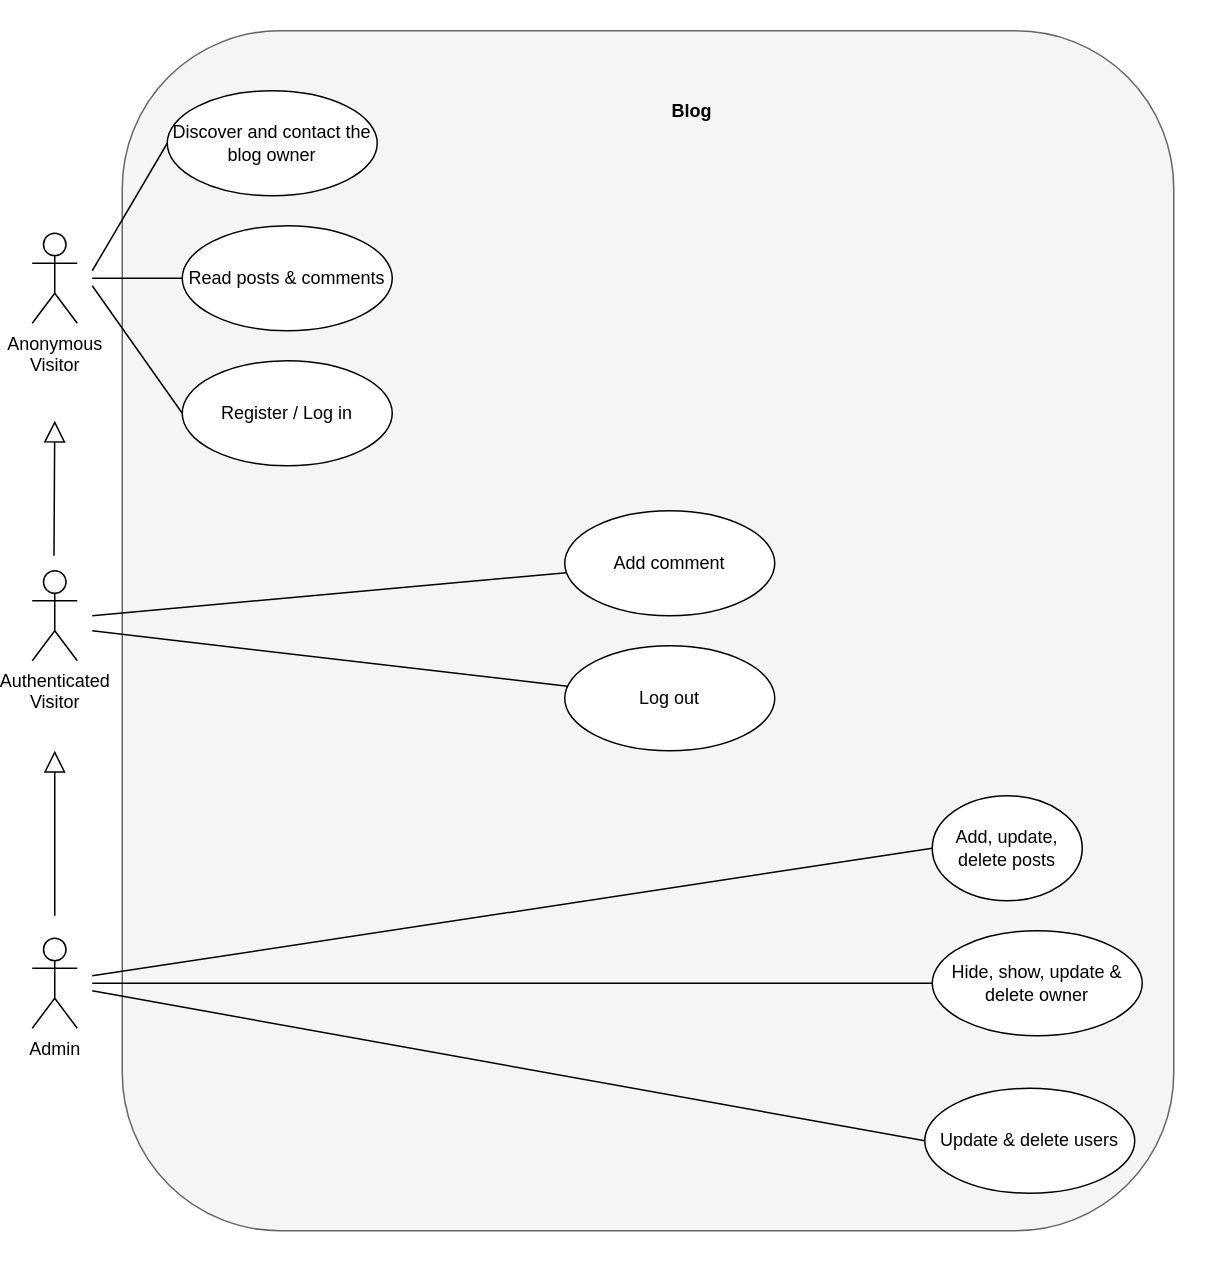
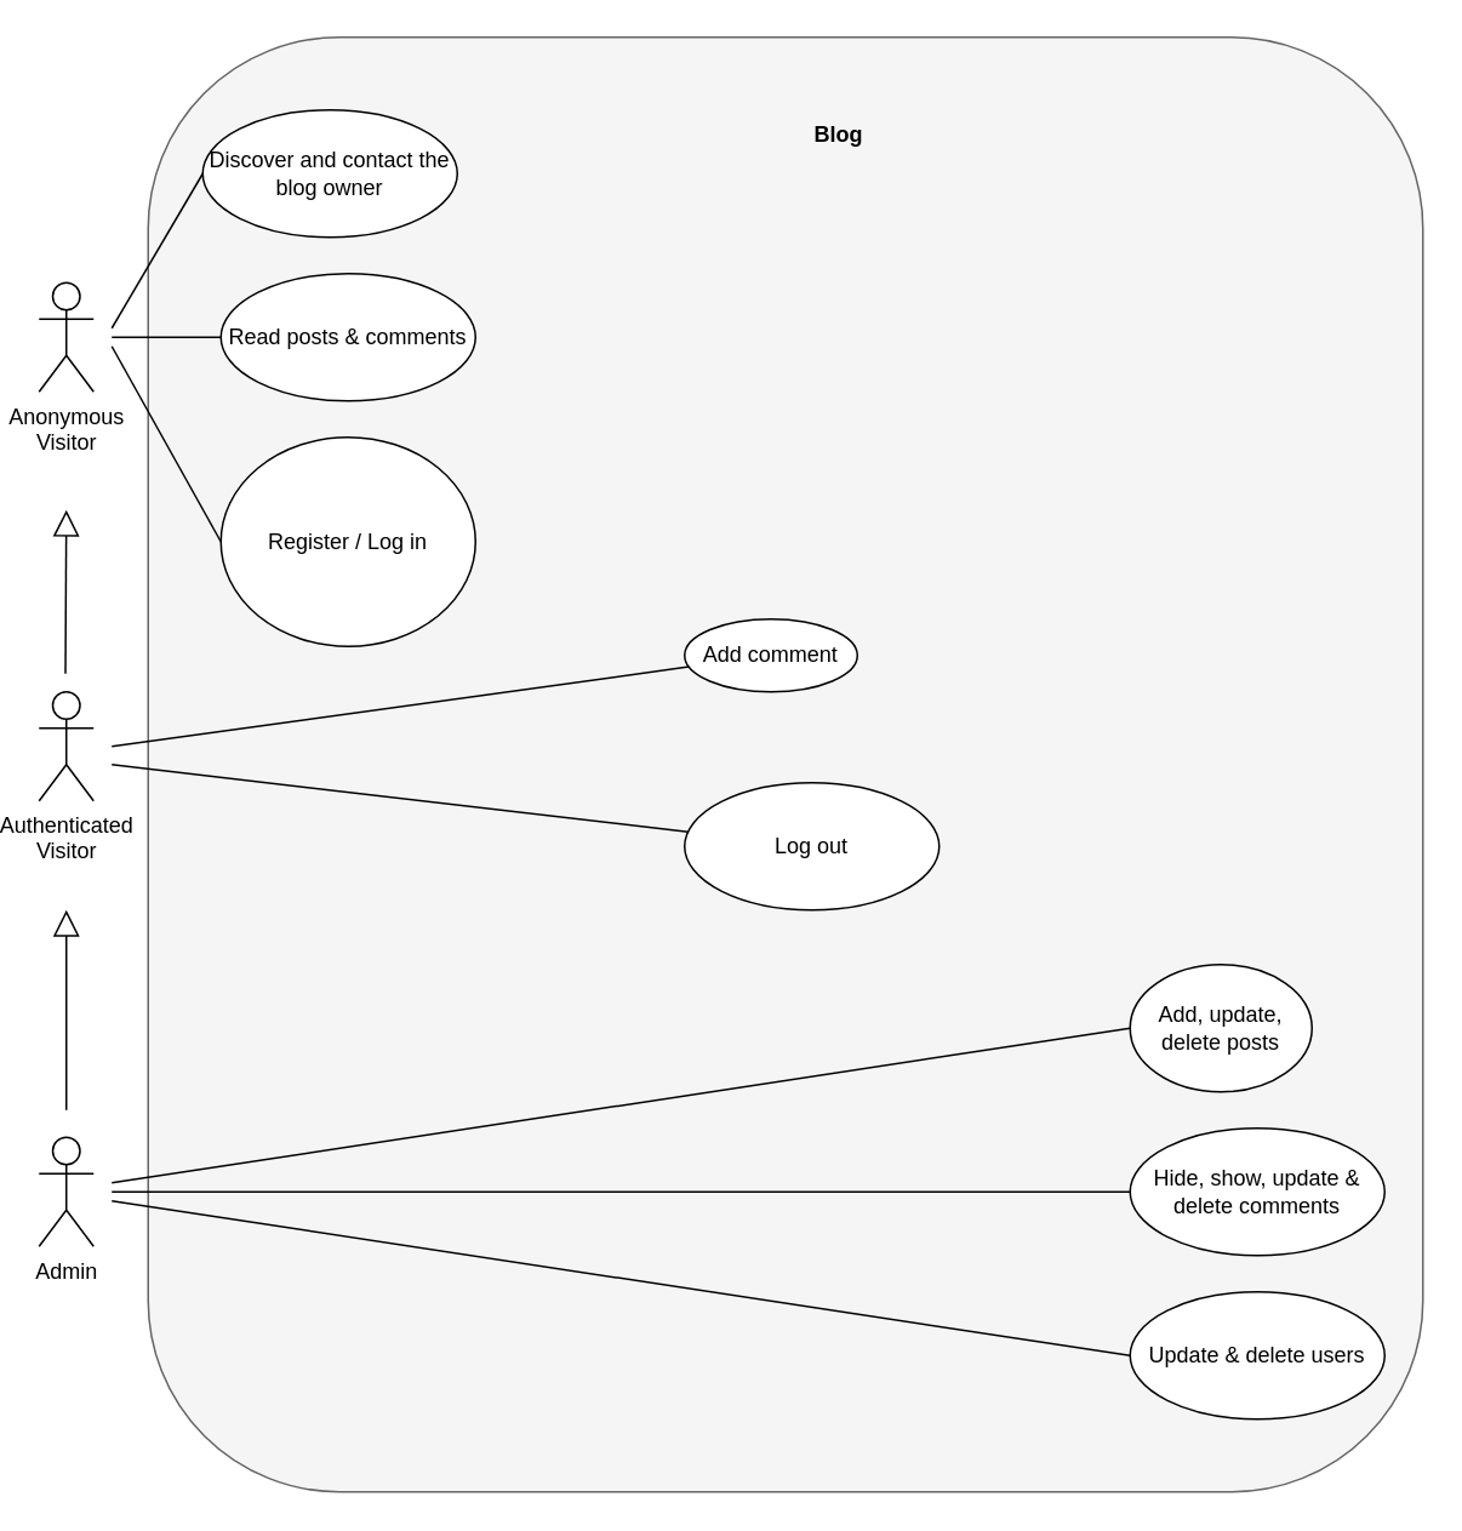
- <mxCell id="10" value="Register / Log in" style="ellipse;whiteSpace=wrap;html=1;" vertex="1" parent="1"><mxGeometry x="120" y="240" width="140" height="70" as="geometry" /></mxCell>
+ <mxCell id="10" value="Register / Log in" style="ellipse;whiteSpace=wrap;html=1;" vertex="1" parent="1"><mxGeometry x="120" y="240" width="140" height="115" as="geometry" /></mxCell>
- <mxCell id="14" value="Add comment" style="ellipse;whiteSpace=wrap;html=1;" vertex="1" parent="1"><mxGeometry x="375" y="340" width="140" height="70" as="geometry" /></mxCell>
+ <mxCell id="14" value="Add comment" style="ellipse;whiteSpace=wrap;html=1;" vertex="1" parent="1"><mxGeometry x="375" y="340" width="95" height="40" as="geometry" /></mxCell>
- <mxCell id="20" value="Hide, show, update &amp;amp; delete owner" style="ellipse;whiteSpace=wrap;html=1;" vertex="1" parent="1"><mxGeometry x="620" y="620" width="140" height="70" as="geometry" /></mxCell>
+ <mxCell id="20" value="Hide, show, update &amp;amp; delete comments" style="ellipse;whiteSpace=wrap;html=1;" vertex="1" parent="1"><mxGeometry x="620" y="620" width="140" height="70" as="geometry" /></mxCell>
- <mxCell id="22" value="Update &amp;amp; delete users" style="ellipse;whiteSpace=wrap;html=1;" vertex="1" parent="1"><mxGeometry x="615" y="725" width="140" height="70" as="geometry" /></mxCell>
+ <mxCell id="22" value="Update &amp;amp; delete users" style="ellipse;whiteSpace=wrap;html=1;" vertex="1" parent="1"><mxGeometry x="620" y="710" width="140" height="70" as="geometry" /></mxCell>
